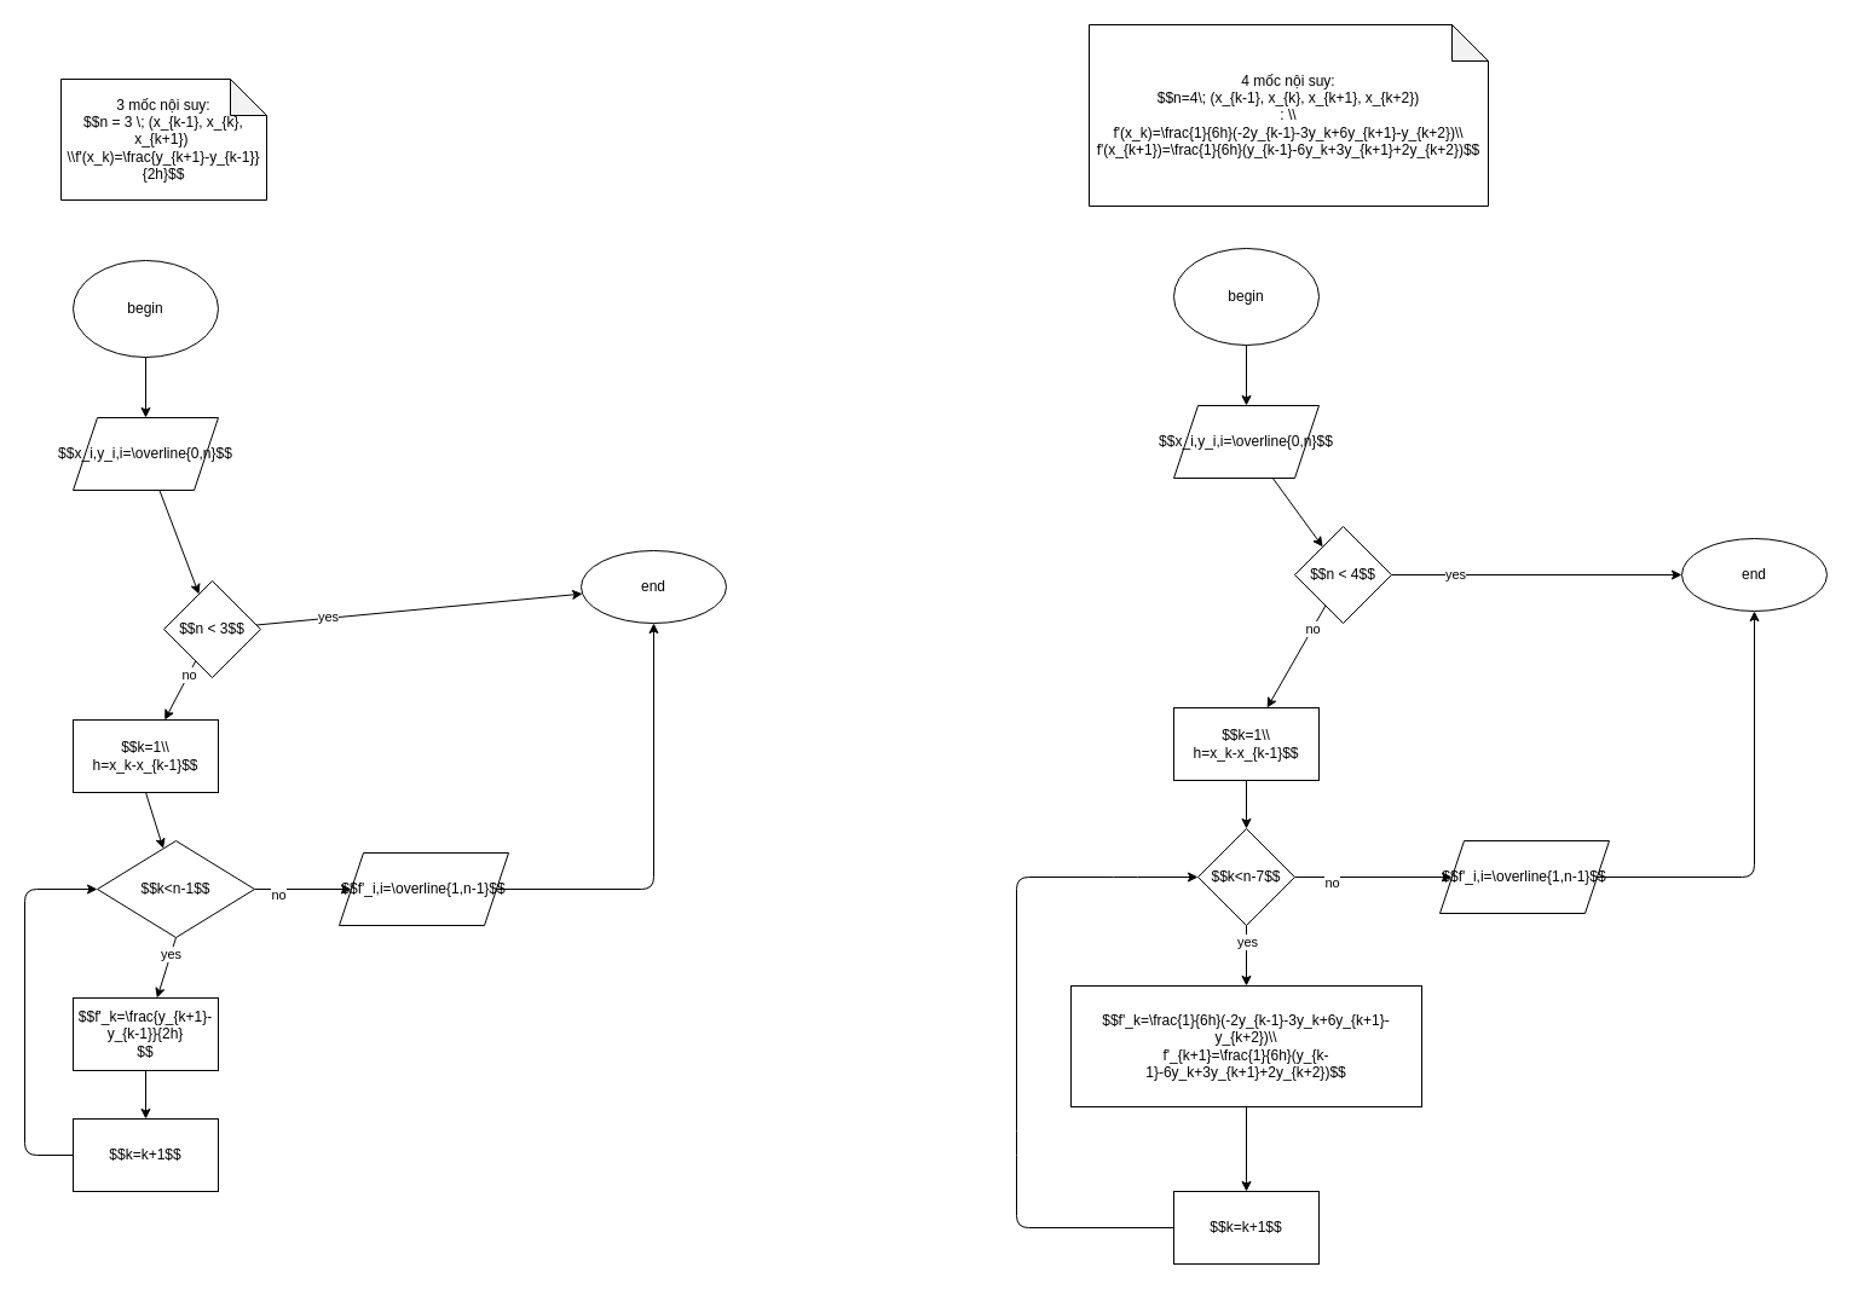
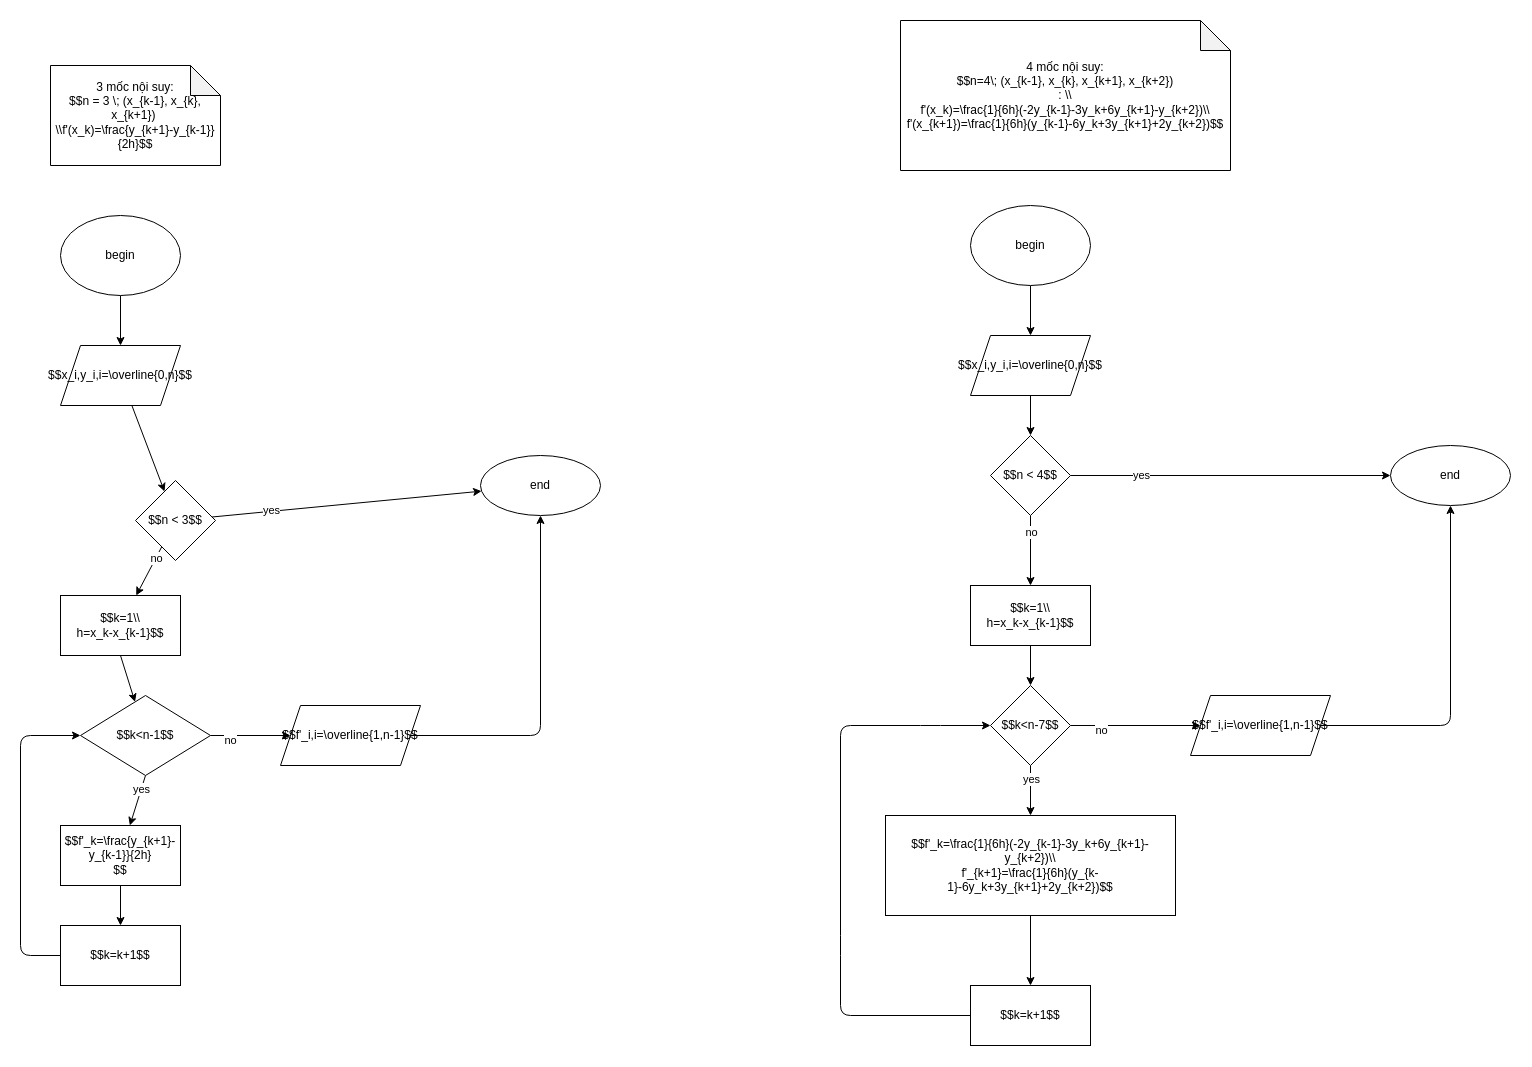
- <mxCell id="35" value="$$n &amp;lt; 4$$" style="rhombus;whiteSpace=wrap;html=1;" parent="1" vertex="1"><mxGeometry x="1070" y="435" width="80" height="80" as="geometry" /></mxCell>
+ <mxCell id="35" value="$$n &amp;lt; 4$$" style="rhombus;whiteSpace=wrap;html=1;" parent="1" vertex="1"><mxGeometry x="990" y="435" width="80" height="80" as="geometry" /></mxCell>
